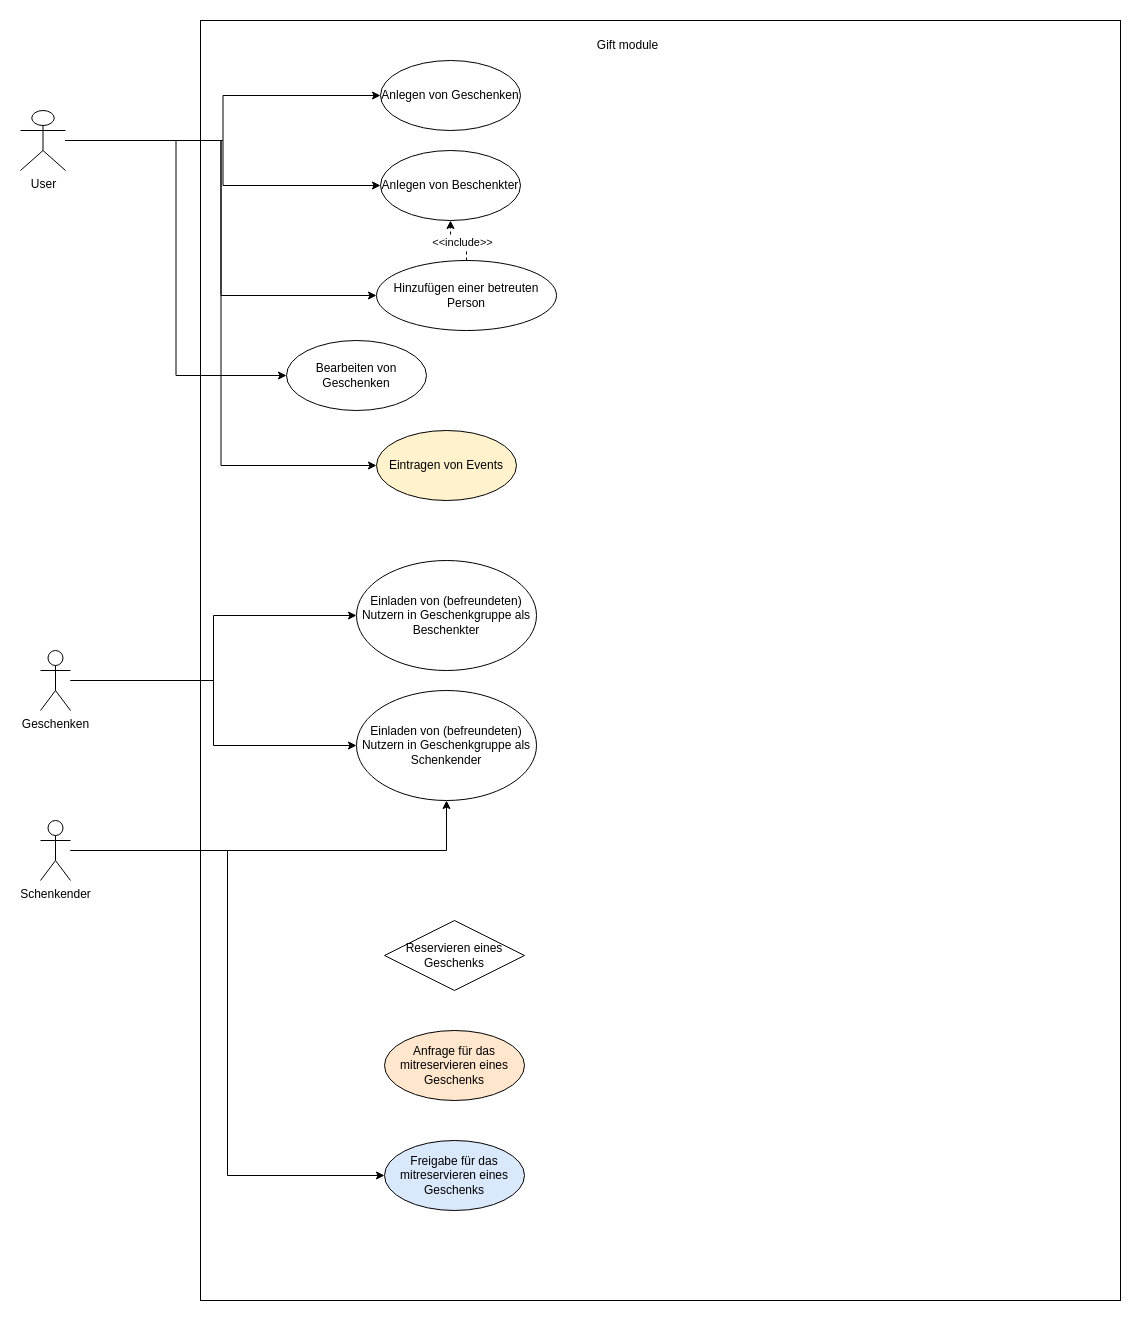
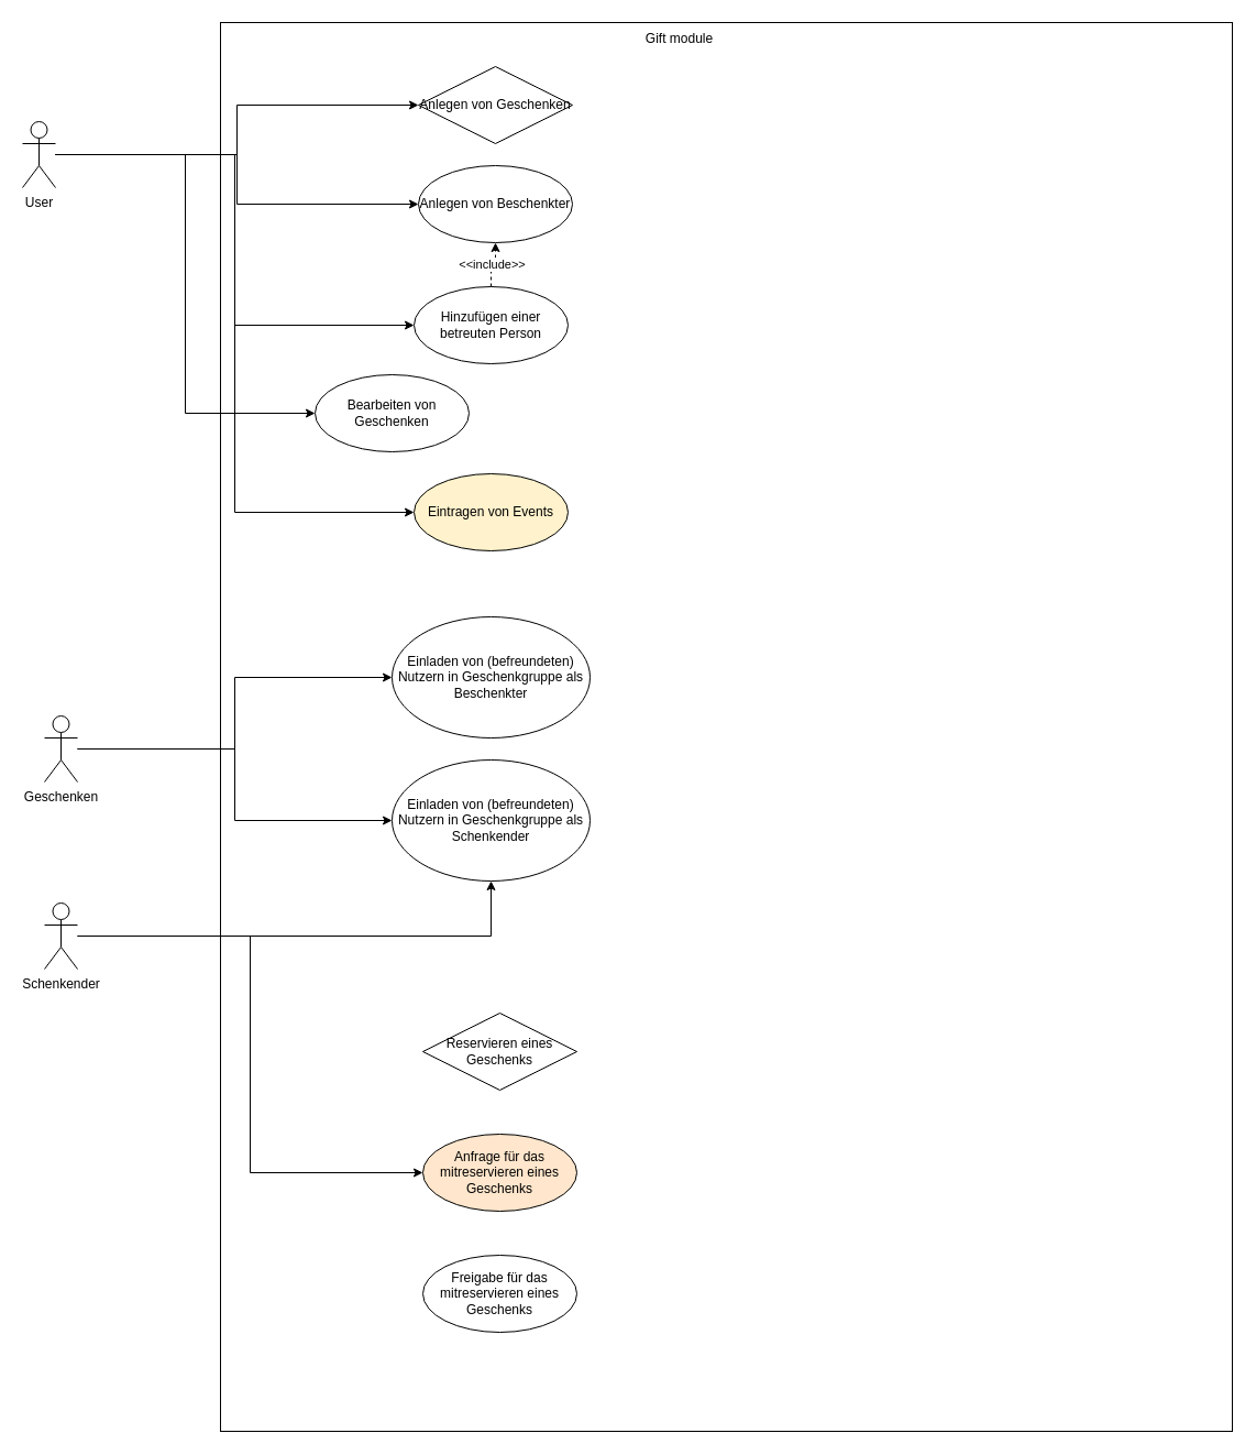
- <mxCell id="4" value="Gift module" style="text;html=1;align=center;verticalAlign=middle;resizable=0;points=[];autosize=1;strokeColor=none;fillColor=none;" vertex="1" parent="2"><mxGeometry x="381.915" y="10" width="90" height="30" as="geometry" /></mxCell>
+ <mxCell id="4" value="Gift module" style="text;html=1;align=center;verticalAlign=middle;resizable=0;points=[];autosize=1;strokeColor=none;fillColor=none;" vertex="1" parent="2"><mxGeometry x="371.915" width="90" height="30" as="geometry" /></mxCell>
- <mxCell id="5" value="Anlegen von Geschenken" style="ellipse;whiteSpace=wrap;html=1;" vertex="1" parent="2"><mxGeometry x="180" y="40" width="140" height="70" as="geometry" /></mxCell>
+ <mxCell id="5" value="Anlegen von Geschenken" style="rhombus;whiteSpace=wrap;html=1;" vertex="1" parent="2"><mxGeometry x="180" y="40" width="140" height="70" as="geometry" /></mxCell>
- <mxCell id="28" value="User" style="shape=umlActor;verticalLabelPosition=bottom;verticalAlign=top;html=1;outlineConnect=0;" vertex="1" parent="1"><mxGeometry x="20" y="110" width="45" height="60" as="geometry" /></mxCell>
+ <mxCell id="28" value="User" style="shape=umlActor;verticalLabelPosition=bottom;verticalAlign=top;html=1;outlineConnect=0;" vertex="1" parent="1"><mxGeometry x="20" y="110" width="30" height="60" as="geometry" /></mxCell>
- <mxCell id="15" value="Hinzufügen einer betreuten Person" style="ellipse;whiteSpace=wrap;html=1;" vertex="1" parent="2"><mxGeometry x="176" y="240" width="180" height="70" as="geometry" /></mxCell>
+ <mxCell id="15" value="Hinzufügen einer betreuten Person" style="ellipse;whiteSpace=wrap;html=1;" vertex="1" parent="2"><mxGeometry x="176" y="240" width="140" height="70" as="geometry" /></mxCell>
+ <mxCell id="18" style="edgeStyle=orthogonalEdgeStyle;rounded=0;orthogonalLoop=1;jettySize=auto;html=1;entryX=0;entryY=0.5;entryDx=0;entryDy=0;" edge="1" parent="1" source="20" target="11"><mxGeometry relative="1" as="geometry" /></mxCell>
- <mxCell id="19" style="edgeStyle=orthogonalEdgeStyle;rounded=0;orthogonalLoop=1;jettySize=auto;html=1;entryX=0;entryY=0.5;entryDx=0;entryDy=0;" edge="1" parent="1" source="20" target="12"><mxGeometry relative="1" as="geometry" /></mxCell>
- <mxCell id="12" value="Freigabe für das mitreservieren eines Geschenks" style="ellipse;whiteSpace=wrap;html=1;fillColor=#dae8fc;" vertex="1" parent="2"><mxGeometry x="184" y="1120" width="140" height="70" as="geometry" /></mxCell>
+ <mxCell id="12" value="Freigabe für das mitreservieren eines Geschenks" style="ellipse;whiteSpace=wrap;html=1;" vertex="1" parent="2"><mxGeometry x="184" y="1120" width="140" height="70" as="geometry" /></mxCell>
